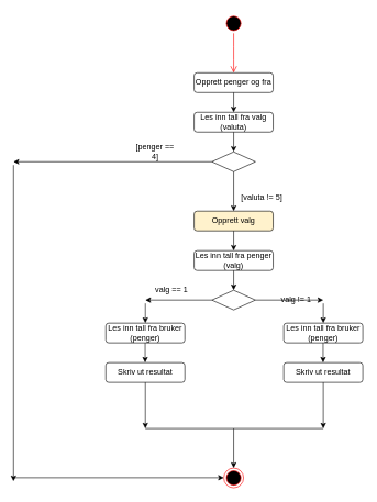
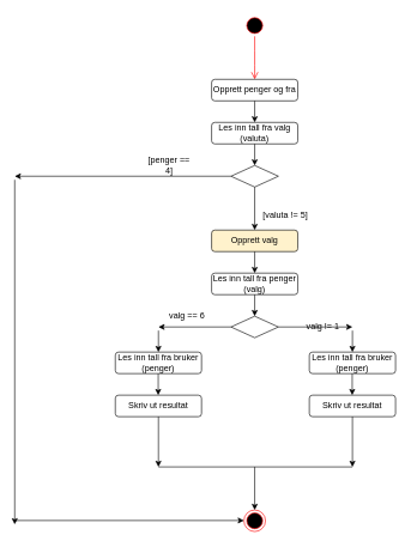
- <mxCell id="36" value="valg == 1" style="text;html=1;strokeColor=none;fillColor=none;align=center;verticalAlign=middle;whiteSpace=wrap;rounded=0;" vertex="1" parent="1"><mxGeometry x="230" y="430" width="60" height="20" as="geometry" /></mxCell>
+ <mxCell id="36" value="valg == 6" style="text;html=1;strokeColor=none;fillColor=none;align=center;verticalAlign=middle;whiteSpace=wrap;rounded=0;" vertex="1" parent="1"><mxGeometry x="230" y="430" width="60" height="20" as="geometry" /></mxCell>
